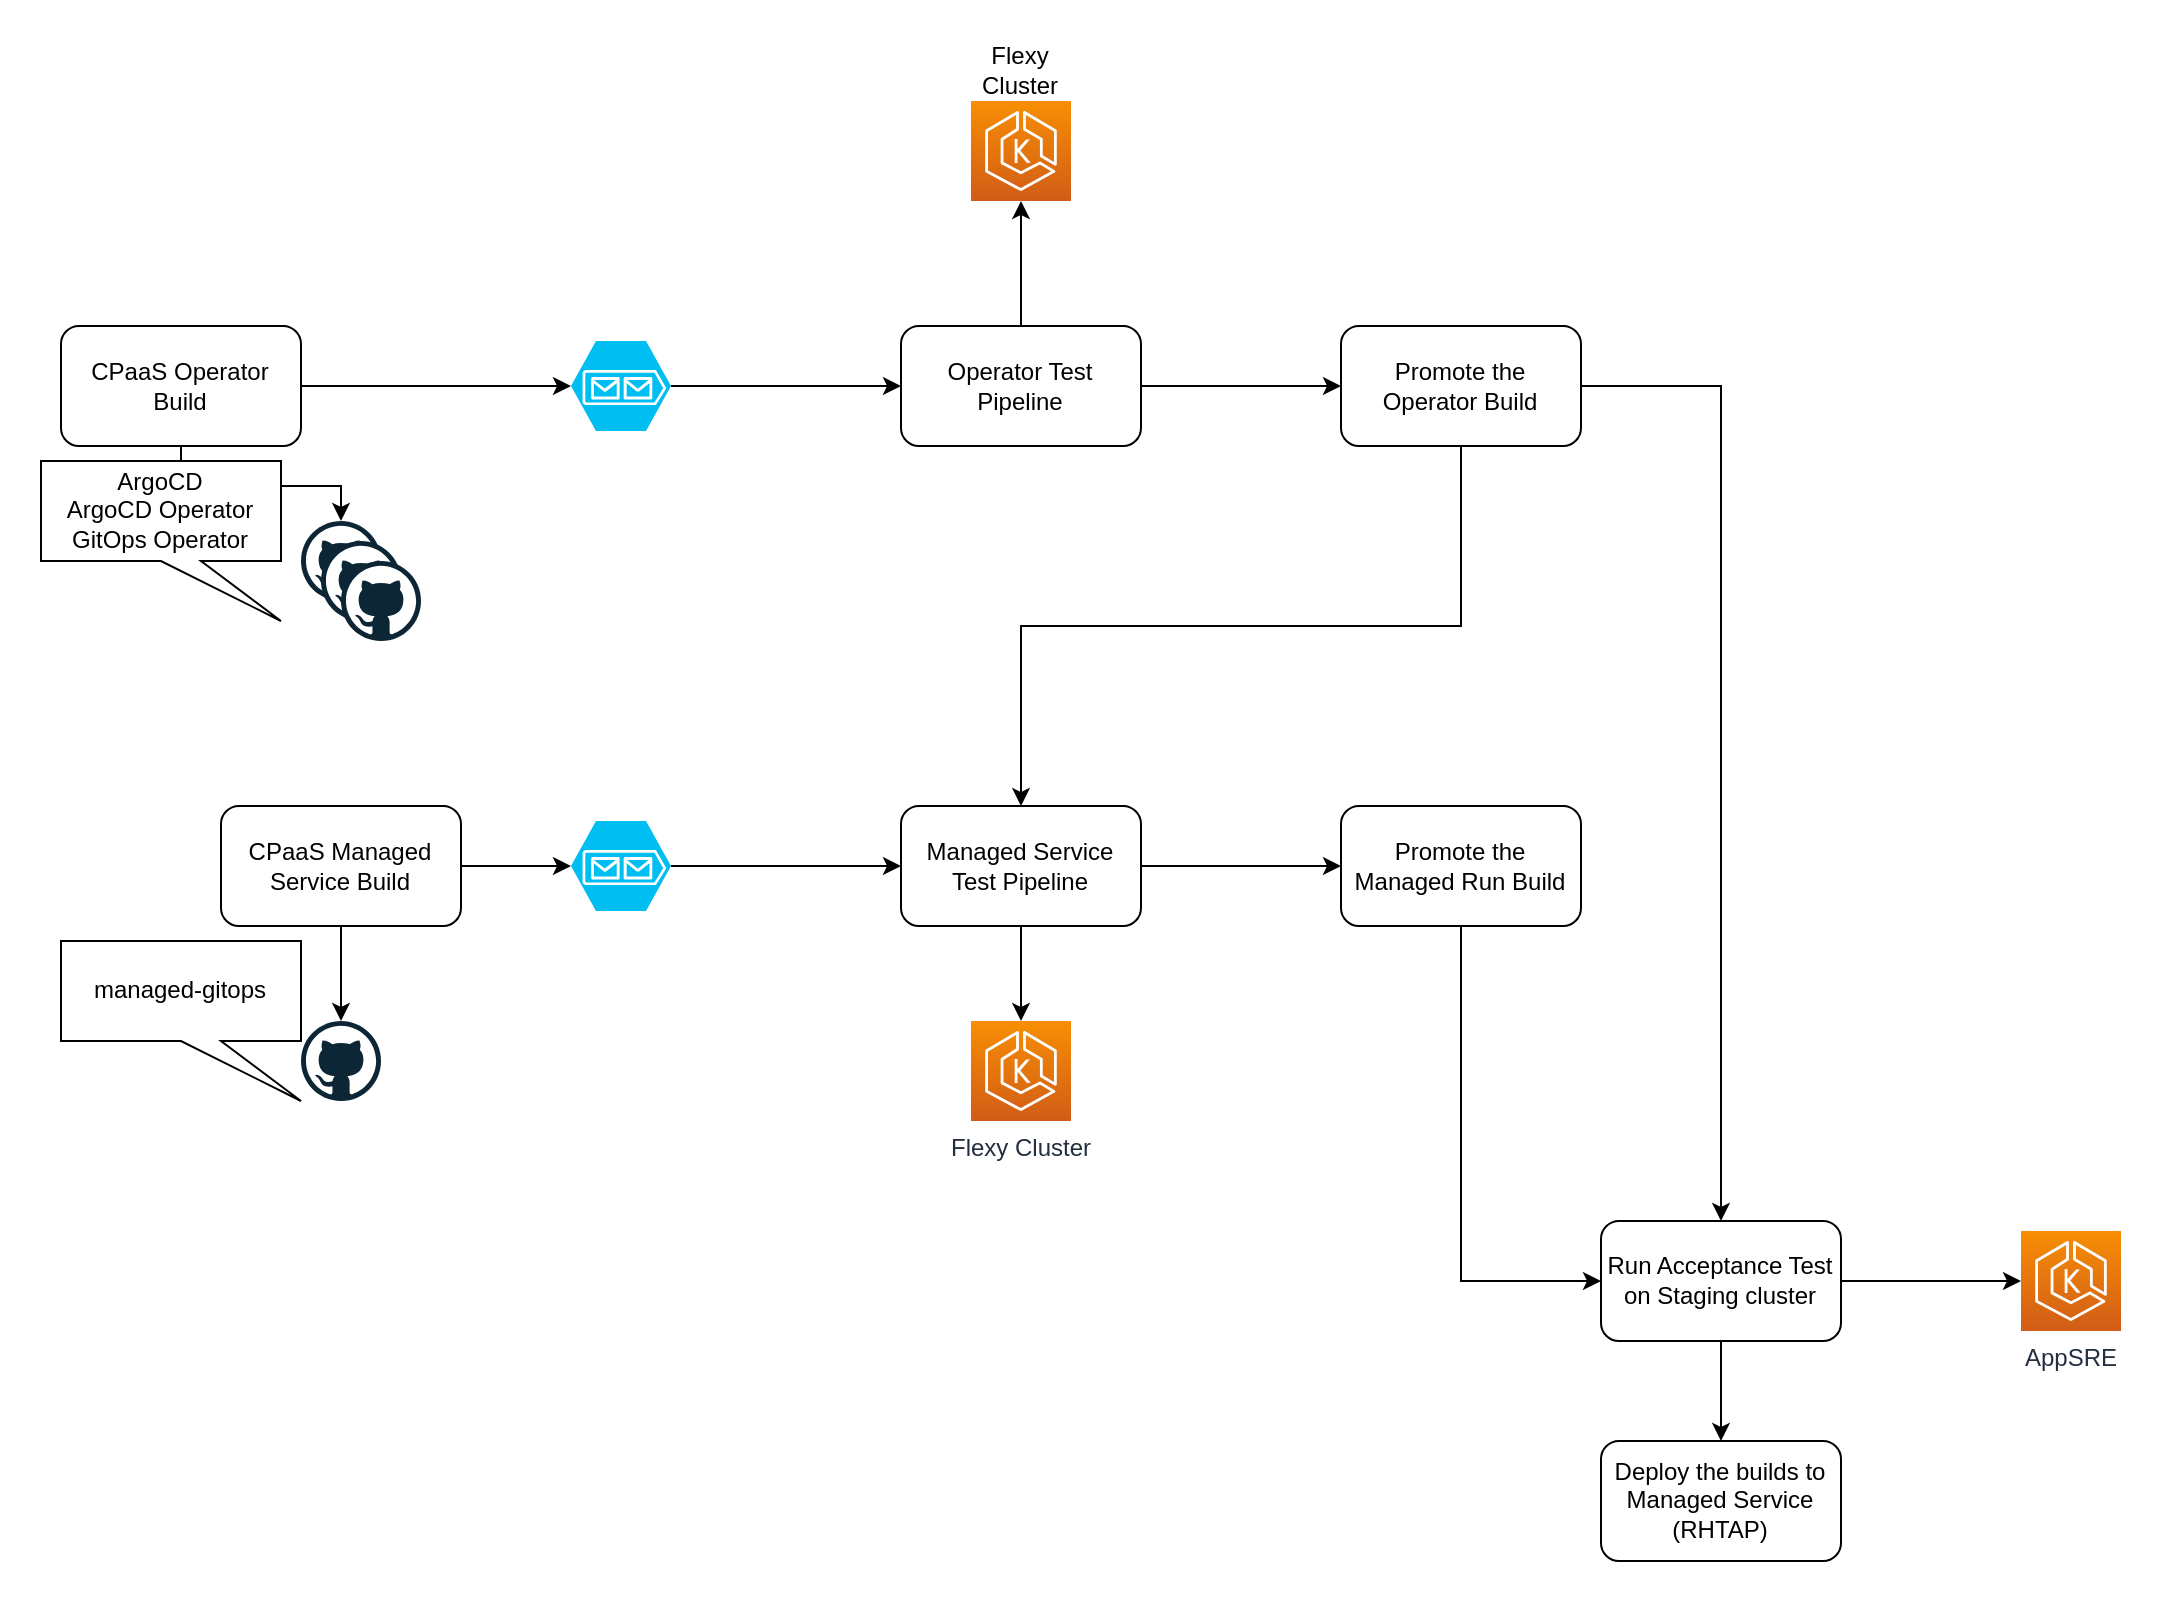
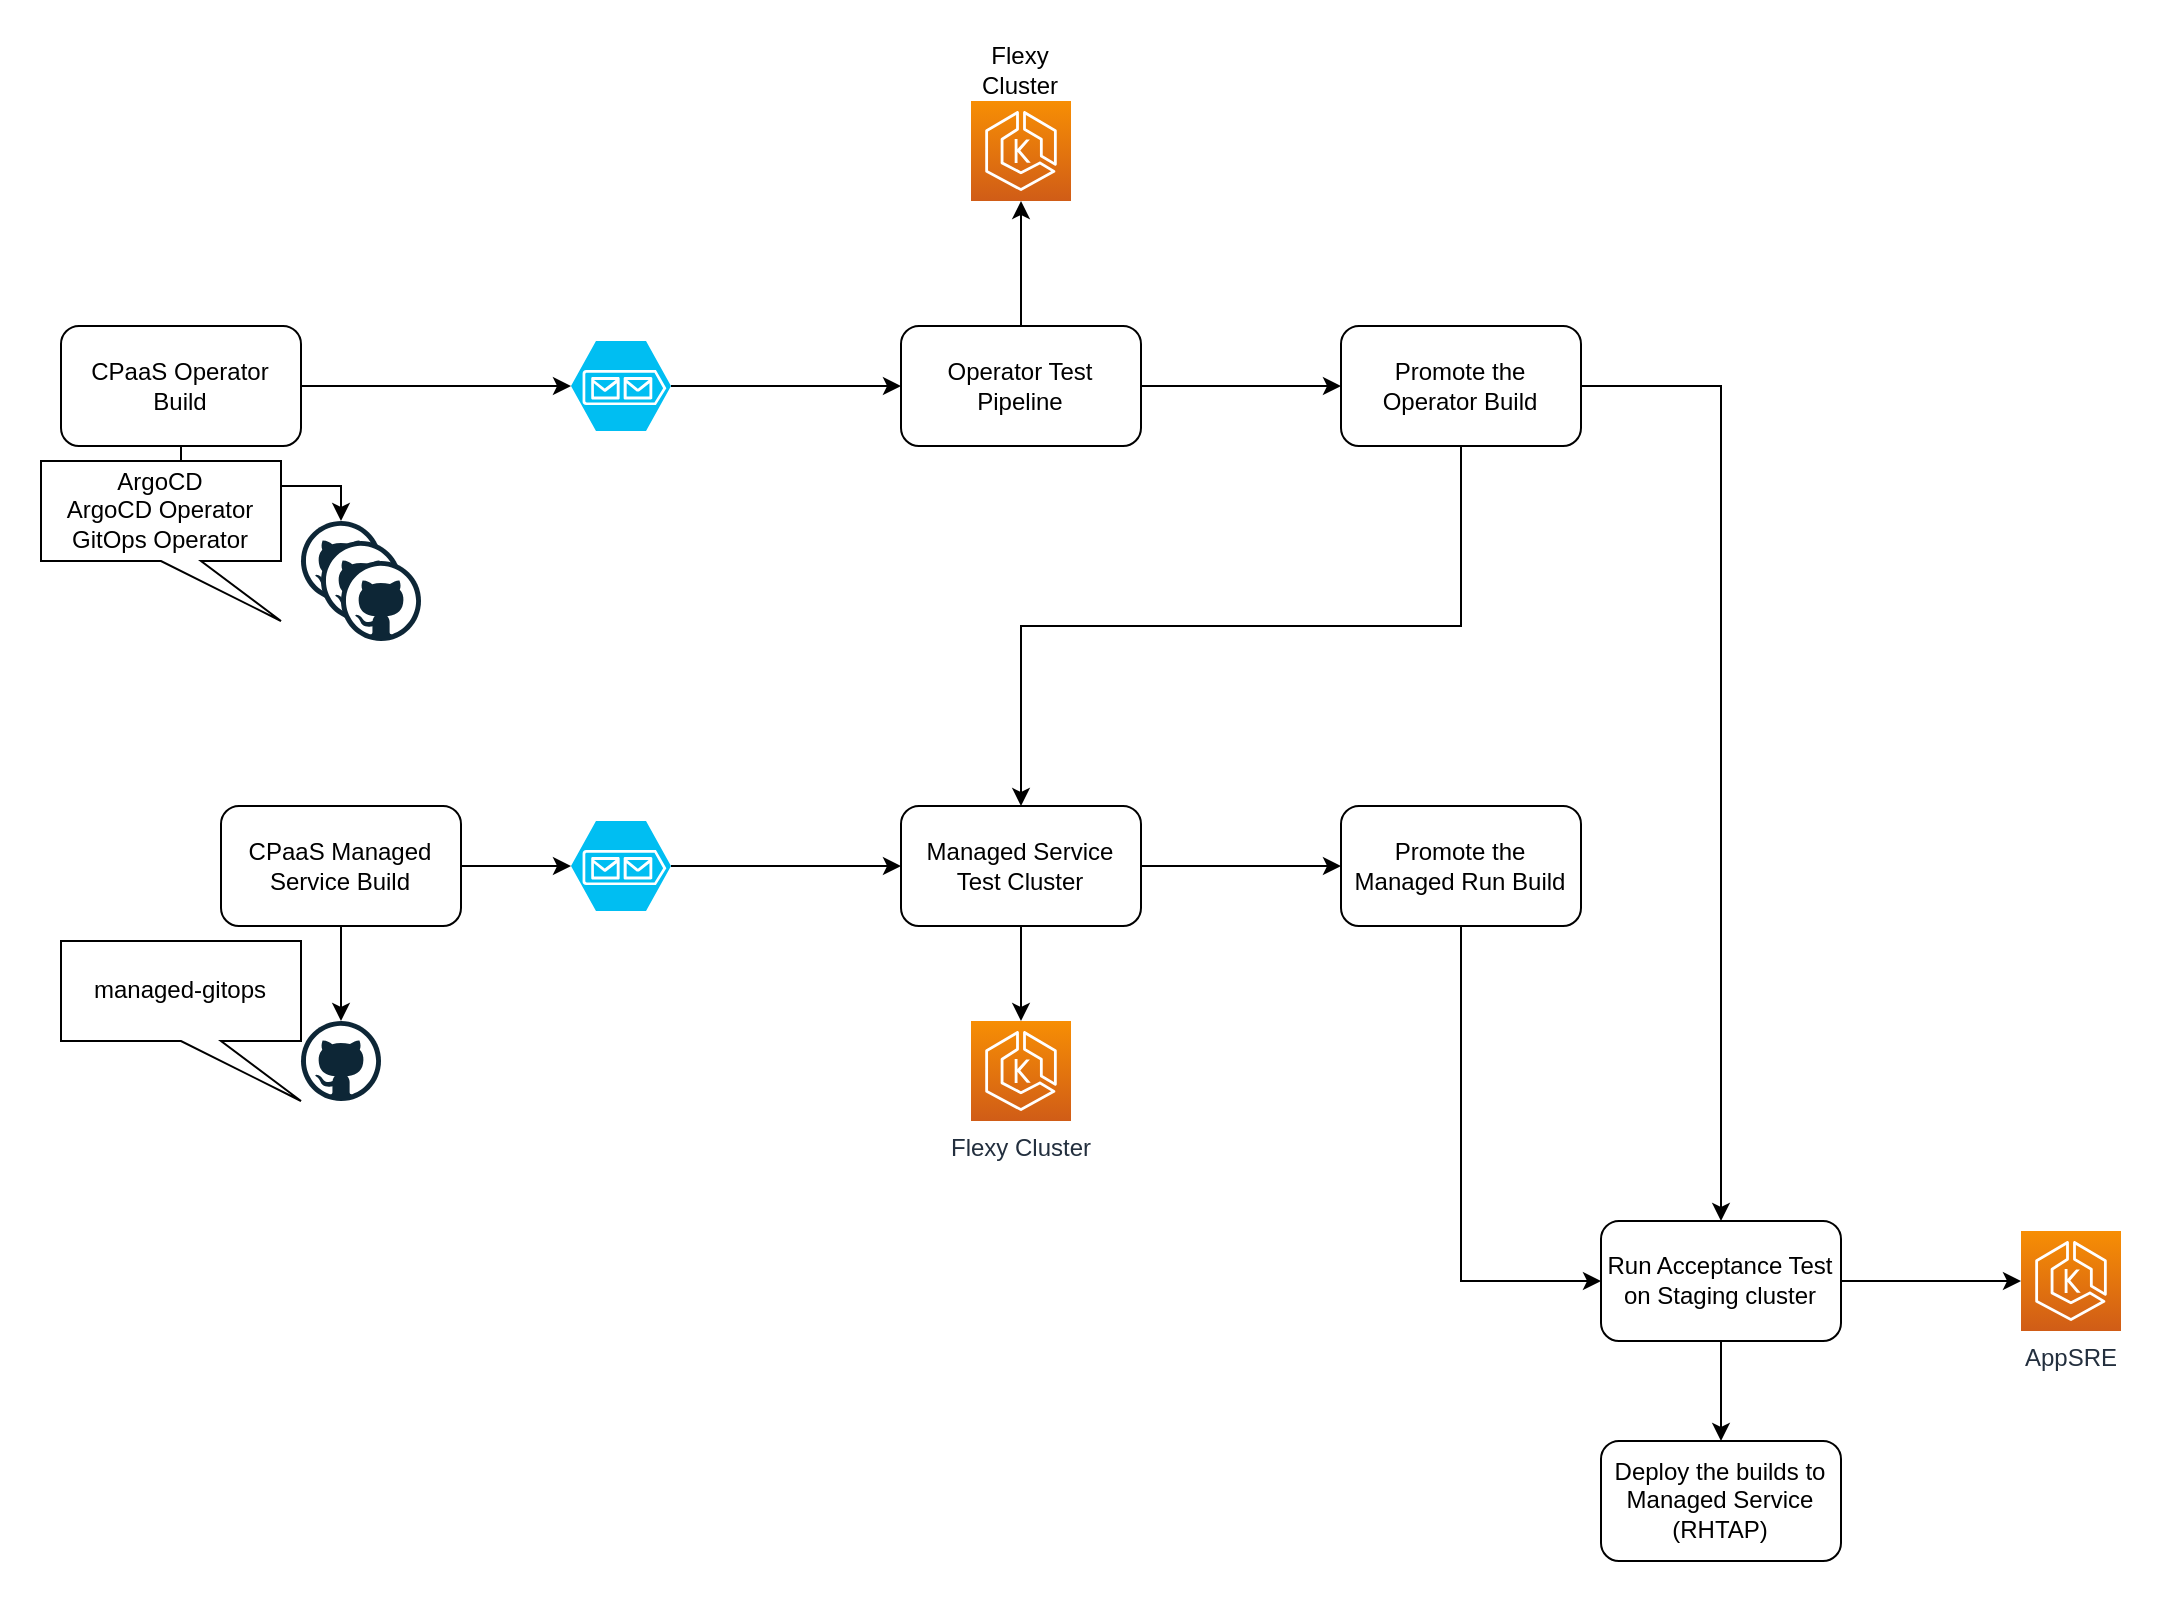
- <mxCell id="20" value="Managed Service Test Pipeline" style="rounded=1;whiteSpace=wrap;html=1;" vertex="1" parent="1"><mxGeometry x="450" y="402.5" width="120" height="60" as="geometry" /></mxCell>
+ <mxCell id="20" value="Managed Service Test Cluster" style="rounded=1;whiteSpace=wrap;html=1;" vertex="1" parent="1"><mxGeometry x="450" y="402.5" width="120" height="60" as="geometry" /></mxCell>
